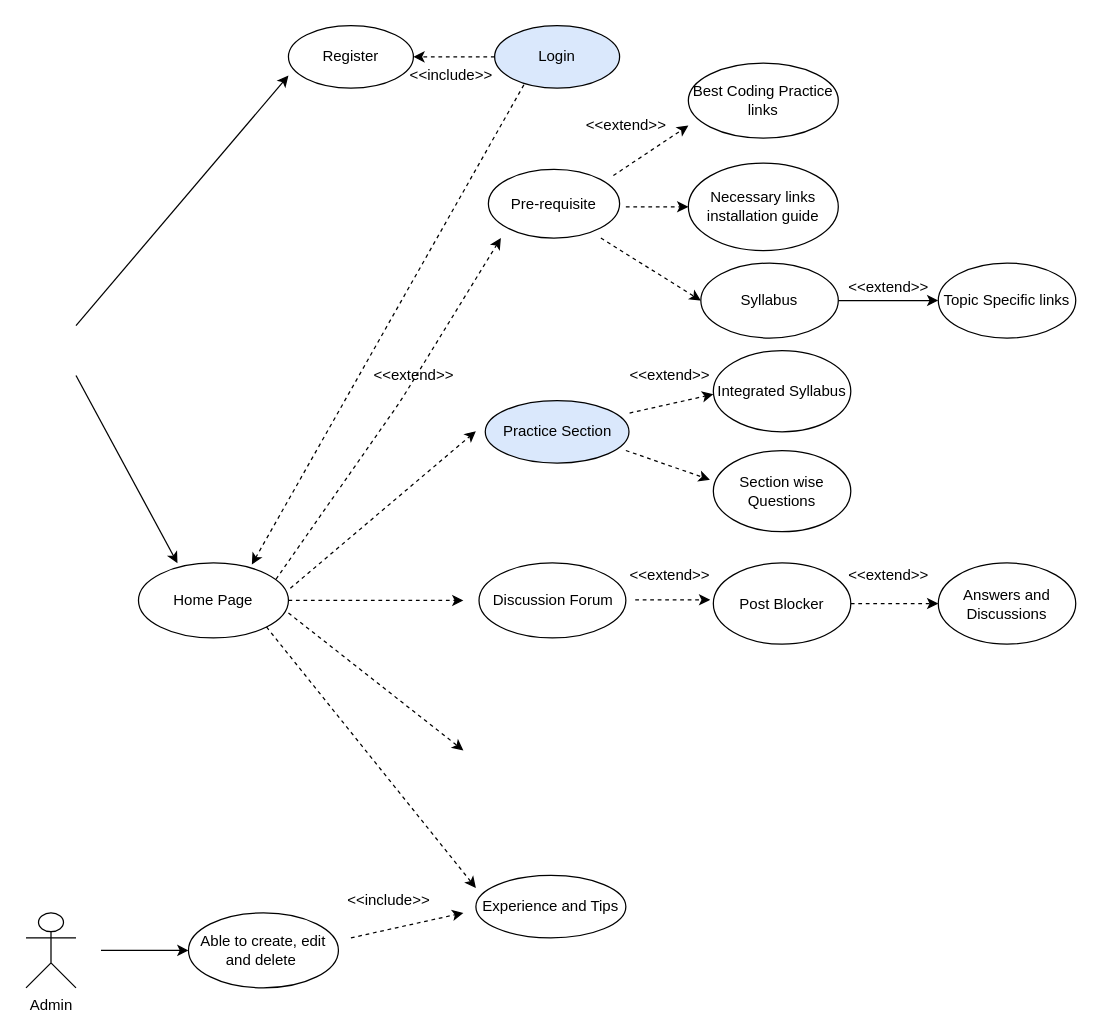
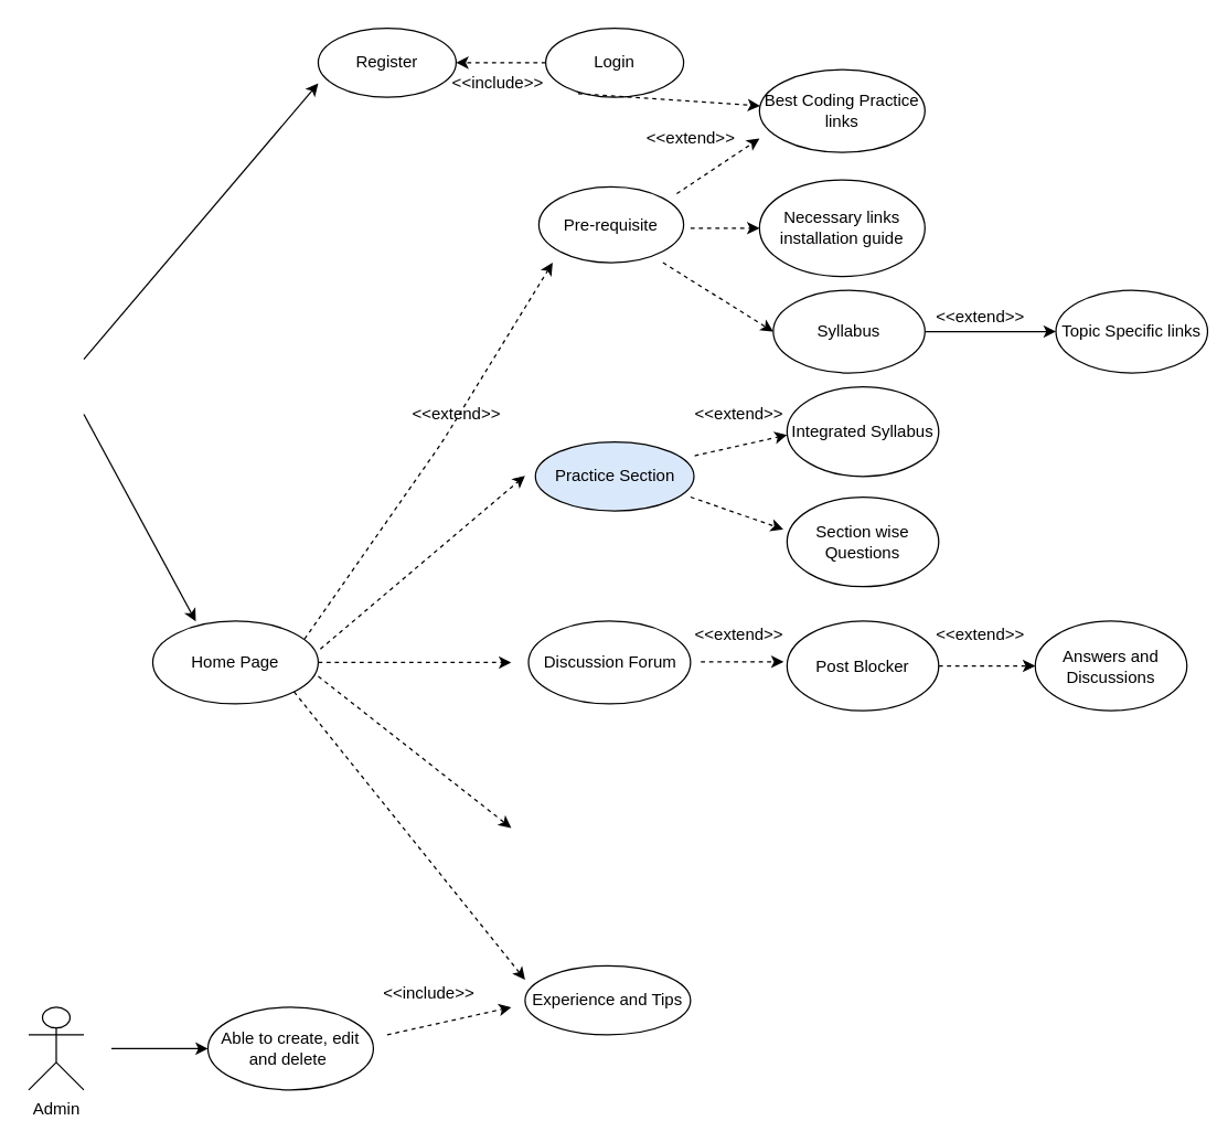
- <mxCell id="4" value="Login" style="ellipse;whiteSpace=wrap;html=1;fillColor=#dae8fc;" vertex="1" parent="1"><mxGeometry x="395" y="20" width="100" height="50" as="geometry" /></mxCell>
+ <mxCell id="4" value="Login" style="ellipse;whiteSpace=wrap;html=1;" vertex="1" parent="1"><mxGeometry x="395" y="20" width="100" height="50" as="geometry" /></mxCell>
- <mxCell id="16" value="Topic Specific links" style="ellipse;whiteSpace=wrap;html=1;" vertex="1" parent="1"><mxGeometry x="750" y="210" width="110" height="60" as="geometry" /></mxCell>
+ <mxCell id="16" value="Topic Specific links" style="ellipse;whiteSpace=wrap;html=1;" vertex="1" parent="1"><mxGeometry x="765" y="210" width="110" height="60" as="geometry" /></mxCell>
- <mxCell id="10" value="" style="endArrow=classic;html=1;dashed=1;entryX=0.756;entryY=0.02;entryDx=0;entryDy=0;entryPerimeter=0;exitX=0.234;exitY=0.948;exitDx=0;exitDy=0;exitPerimeter=0;" edge="1" parent="1" source="4" target="6"><mxGeometry width="50" height="50" relative="1" as="geometry"><mxPoint x="370" y="270" as="sourcePoint" /><mxPoint x="420" y="220" as="targetPoint" /></mxGeometry></mxCell>
+ <mxCell id="10" value="" style="endArrow=classic;html=1;dashed=1;exitX=0.234;exitY=0.948;exitDx=0;exitDy=0;exitPerimeter=0;" edge="1" parent="1" source="4" target="8"><mxGeometry width="50" height="50" relative="1" as="geometry"><mxPoint x="370" y="270" as="sourcePoint" /><mxPoint x="420" y="220" as="targetPoint" /></mxGeometry></mxCell>
